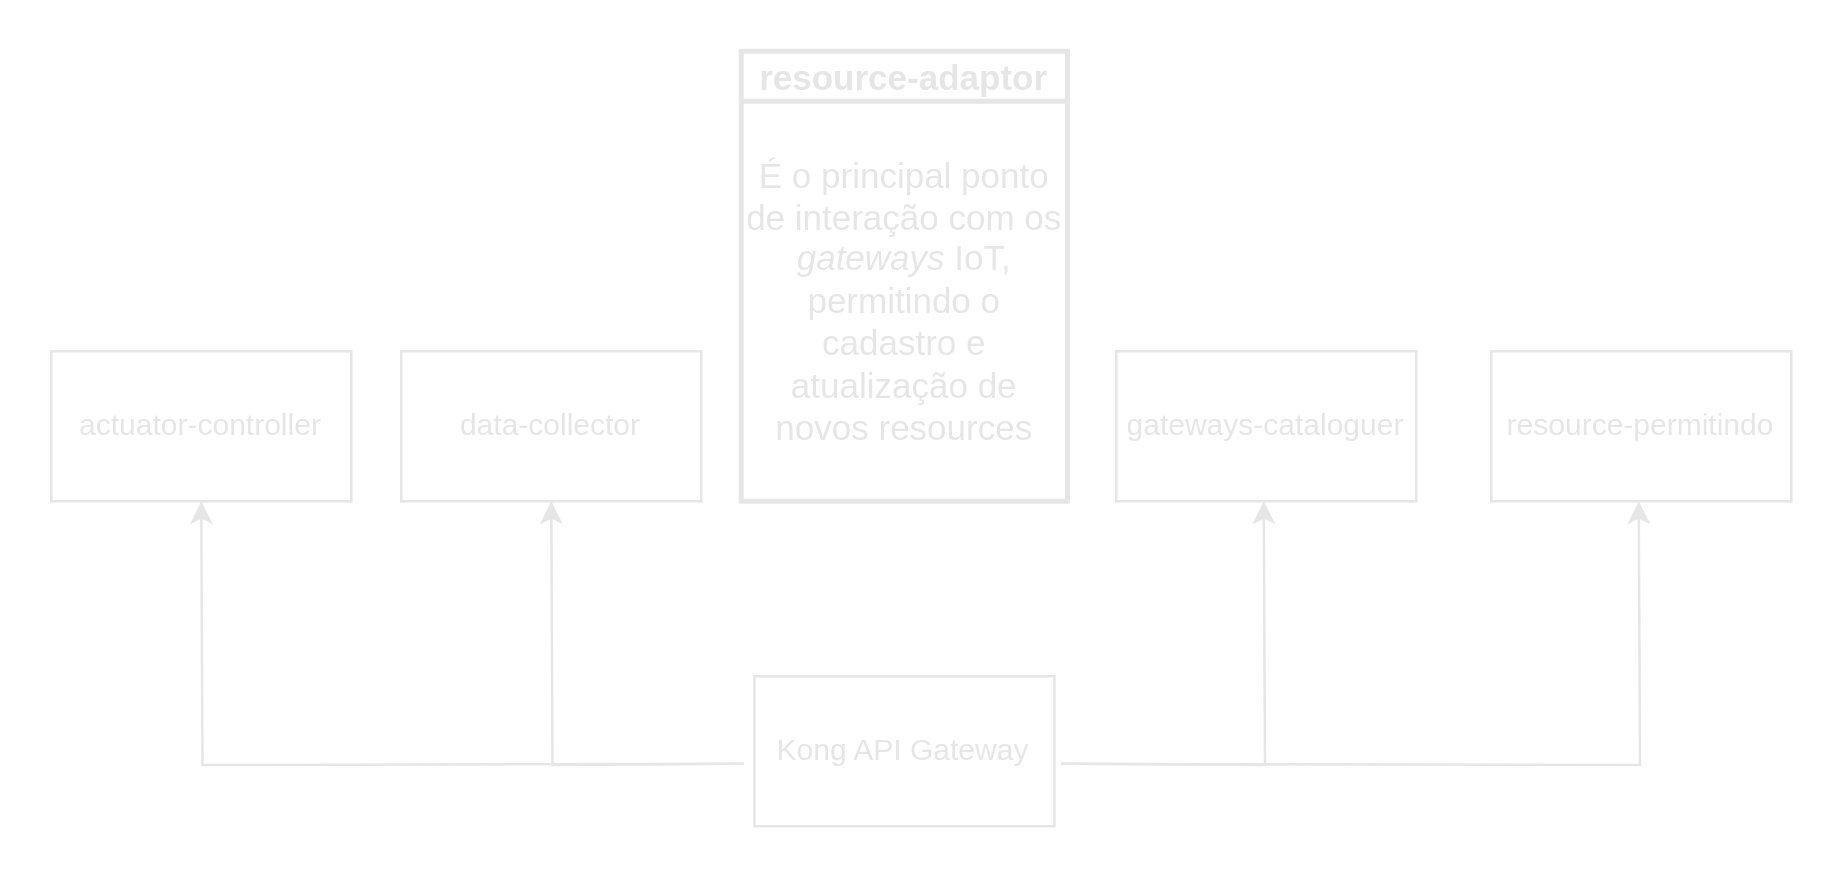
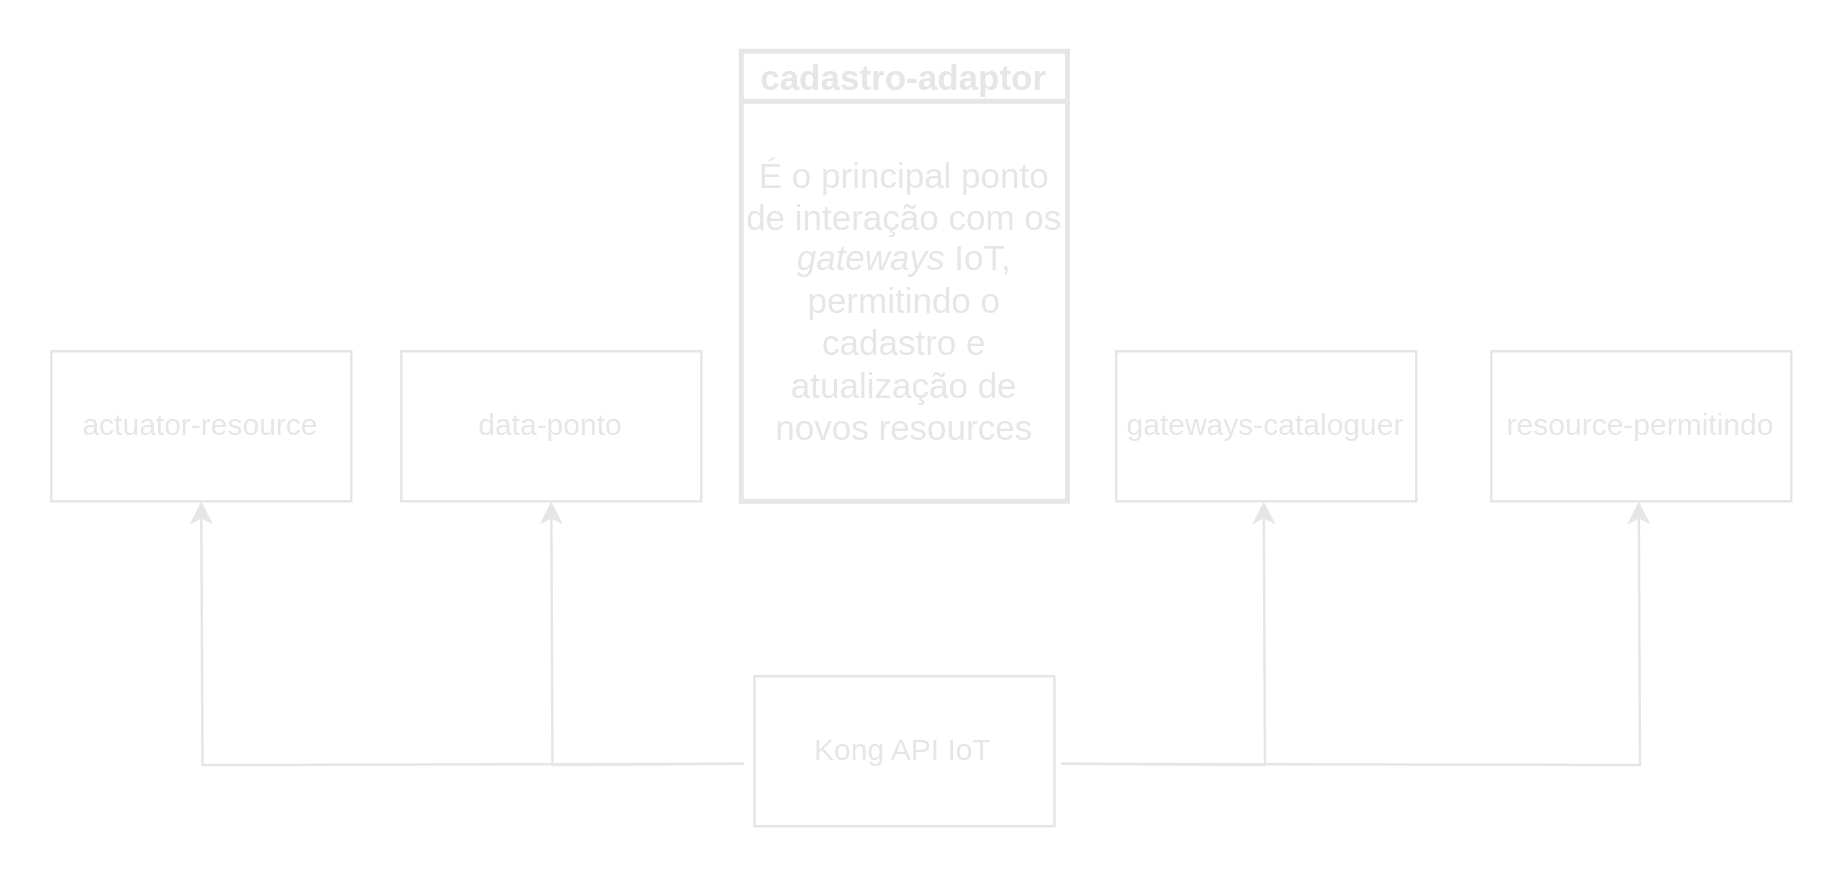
- <mxCell id="2" value="resource-adaptor" style="swimlane;fontStyle=1;childLayout=stackLayout;horizontal=1;startSize=20;horizontalStack=0;resizeParent=1;resizeParentMax=0;resizeLast=0;collapsible=0;marginBottom=0;swimlaneFillColor=#ffffff;fontSize=14;strokeWidth=2;fillColor=none;strokeColor=#E6E6E6;fontColor=#E6E6E6;" parent="1" vertex="1"><mxGeometry x="296" y="20" width="130.5" height="180" as="geometry" /></mxCell>
+ <mxCell id="2" value="cadastro-adaptor" style="swimlane;fontStyle=1;childLayout=stackLayout;horizontal=1;startSize=20;horizontalStack=0;resizeParent=1;resizeParentMax=0;resizeLast=0;collapsible=0;marginBottom=0;swimlaneFillColor=#ffffff;fontSize=14;strokeWidth=2;fillColor=none;strokeColor=#E6E6E6;fontColor=#E6E6E6;" parent="1" vertex="1"><mxGeometry x="296" y="20" width="130.5" height="180" as="geometry" /></mxCell>
- <mxCell id="8" value="&lt;font color=&quot;#E6E6E6&quot;&gt;actuator-controller&lt;/font&gt;" style="rounded=0;whiteSpace=wrap;html=1;fillColor=none;strokeColor=#E6E6E6;" vertex="1" parent="1"><mxGeometry x="20" y="140" width="120" height="60" as="geometry" /></mxCell>
+ <mxCell id="8" value="&lt;font color=&quot;#E6E6E6&quot;&gt;actuator-resource&lt;/font&gt;" style="rounded=0;whiteSpace=wrap;html=1;fillColor=none;strokeColor=#E6E6E6;" vertex="1" parent="1"><mxGeometry x="20" y="140" width="120" height="60" as="geometry" /></mxCell>
- <mxCell id="9" value="&lt;font color=&quot;#E6E6E6&quot;&gt;data-collector&lt;/font&gt;" style="rounded=0;whiteSpace=wrap;html=1;fillColor=none;strokeColor=#E6E6E6;" vertex="1" parent="1"><mxGeometry x="160" y="140" width="120" height="60" as="geometry" /></mxCell>
+ <mxCell id="9" value="&lt;font color=&quot;#E6E6E6&quot;&gt;data-ponto&lt;/font&gt;" style="rounded=0;whiteSpace=wrap;html=1;fillColor=none;strokeColor=#E6E6E6;" vertex="1" parent="1"><mxGeometry x="160" y="140" width="120" height="60" as="geometry" /></mxCell>
- <mxCell id="12" value="&lt;font color=&quot;#E6E6E6&quot;&gt;Kong API Gateway&lt;/font&gt;" style="rounded=0;whiteSpace=wrap;html=1;fillColor=none;strokeColor=#E6E6E6;" vertex="1" parent="1"><mxGeometry x="301.25" y="270" width="120" height="60" as="geometry" /></mxCell>
+ <mxCell id="12" value="&lt;font color=&quot;#E6E6E6&quot;&gt;Kong API IoT&lt;/font&gt;" style="rounded=0;whiteSpace=wrap;html=1;fillColor=none;strokeColor=#E6E6E6;" vertex="1" parent="1"><mxGeometry x="301.25" y="270" width="120" height="60" as="geometry" /></mxCell>
